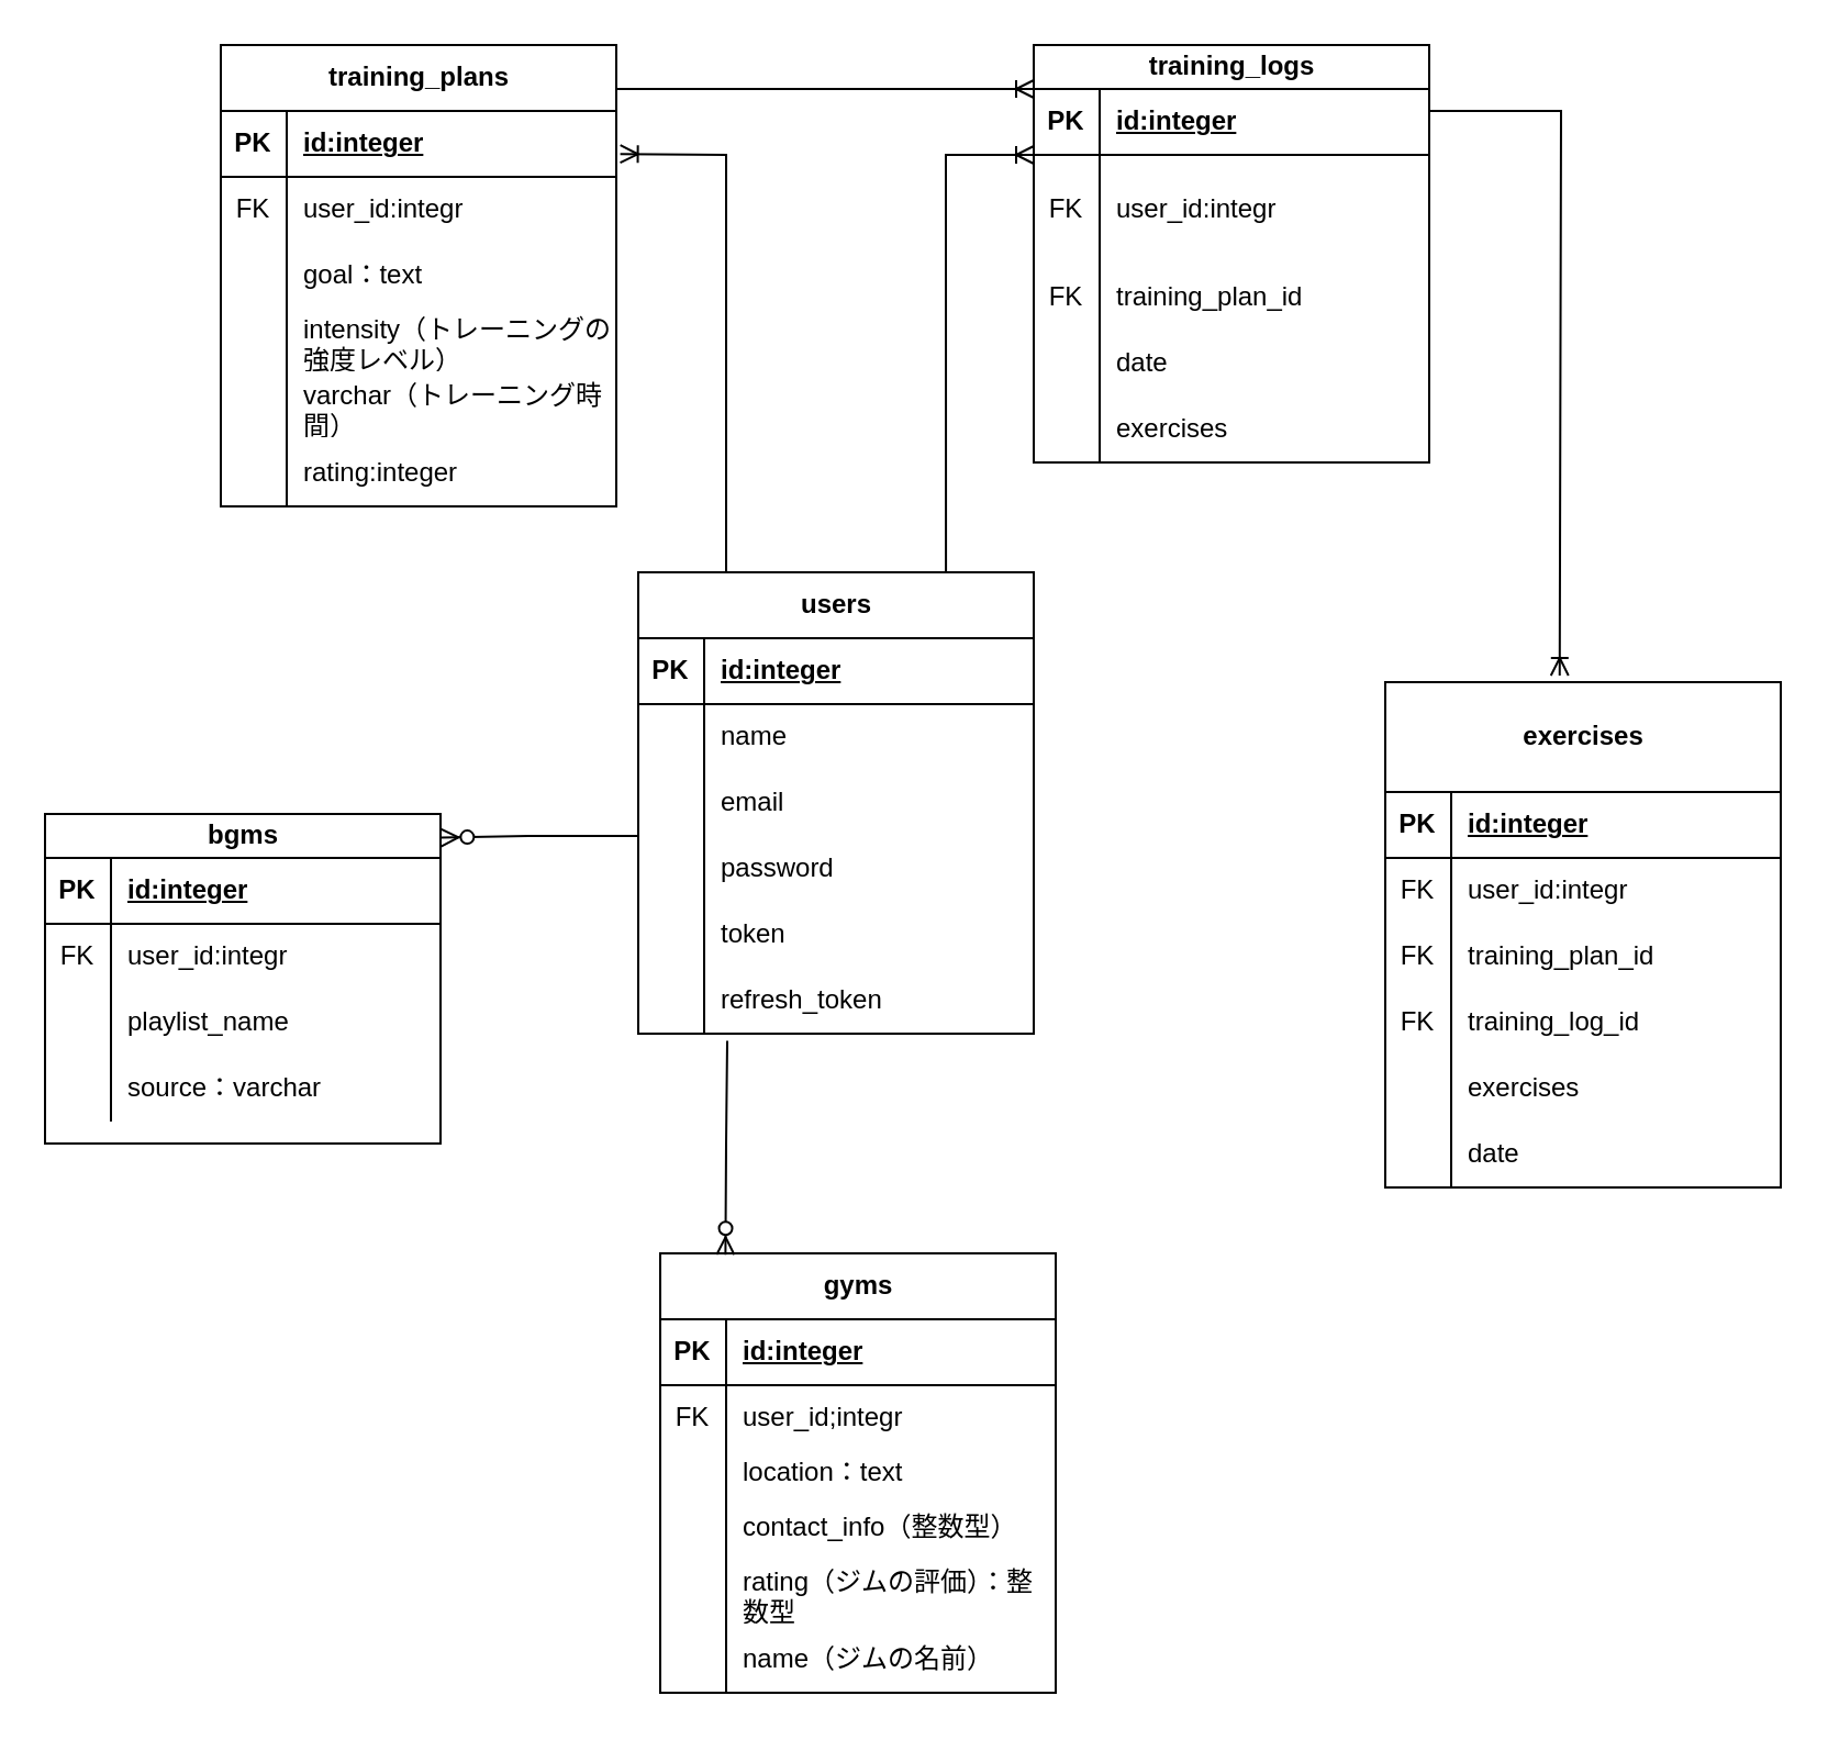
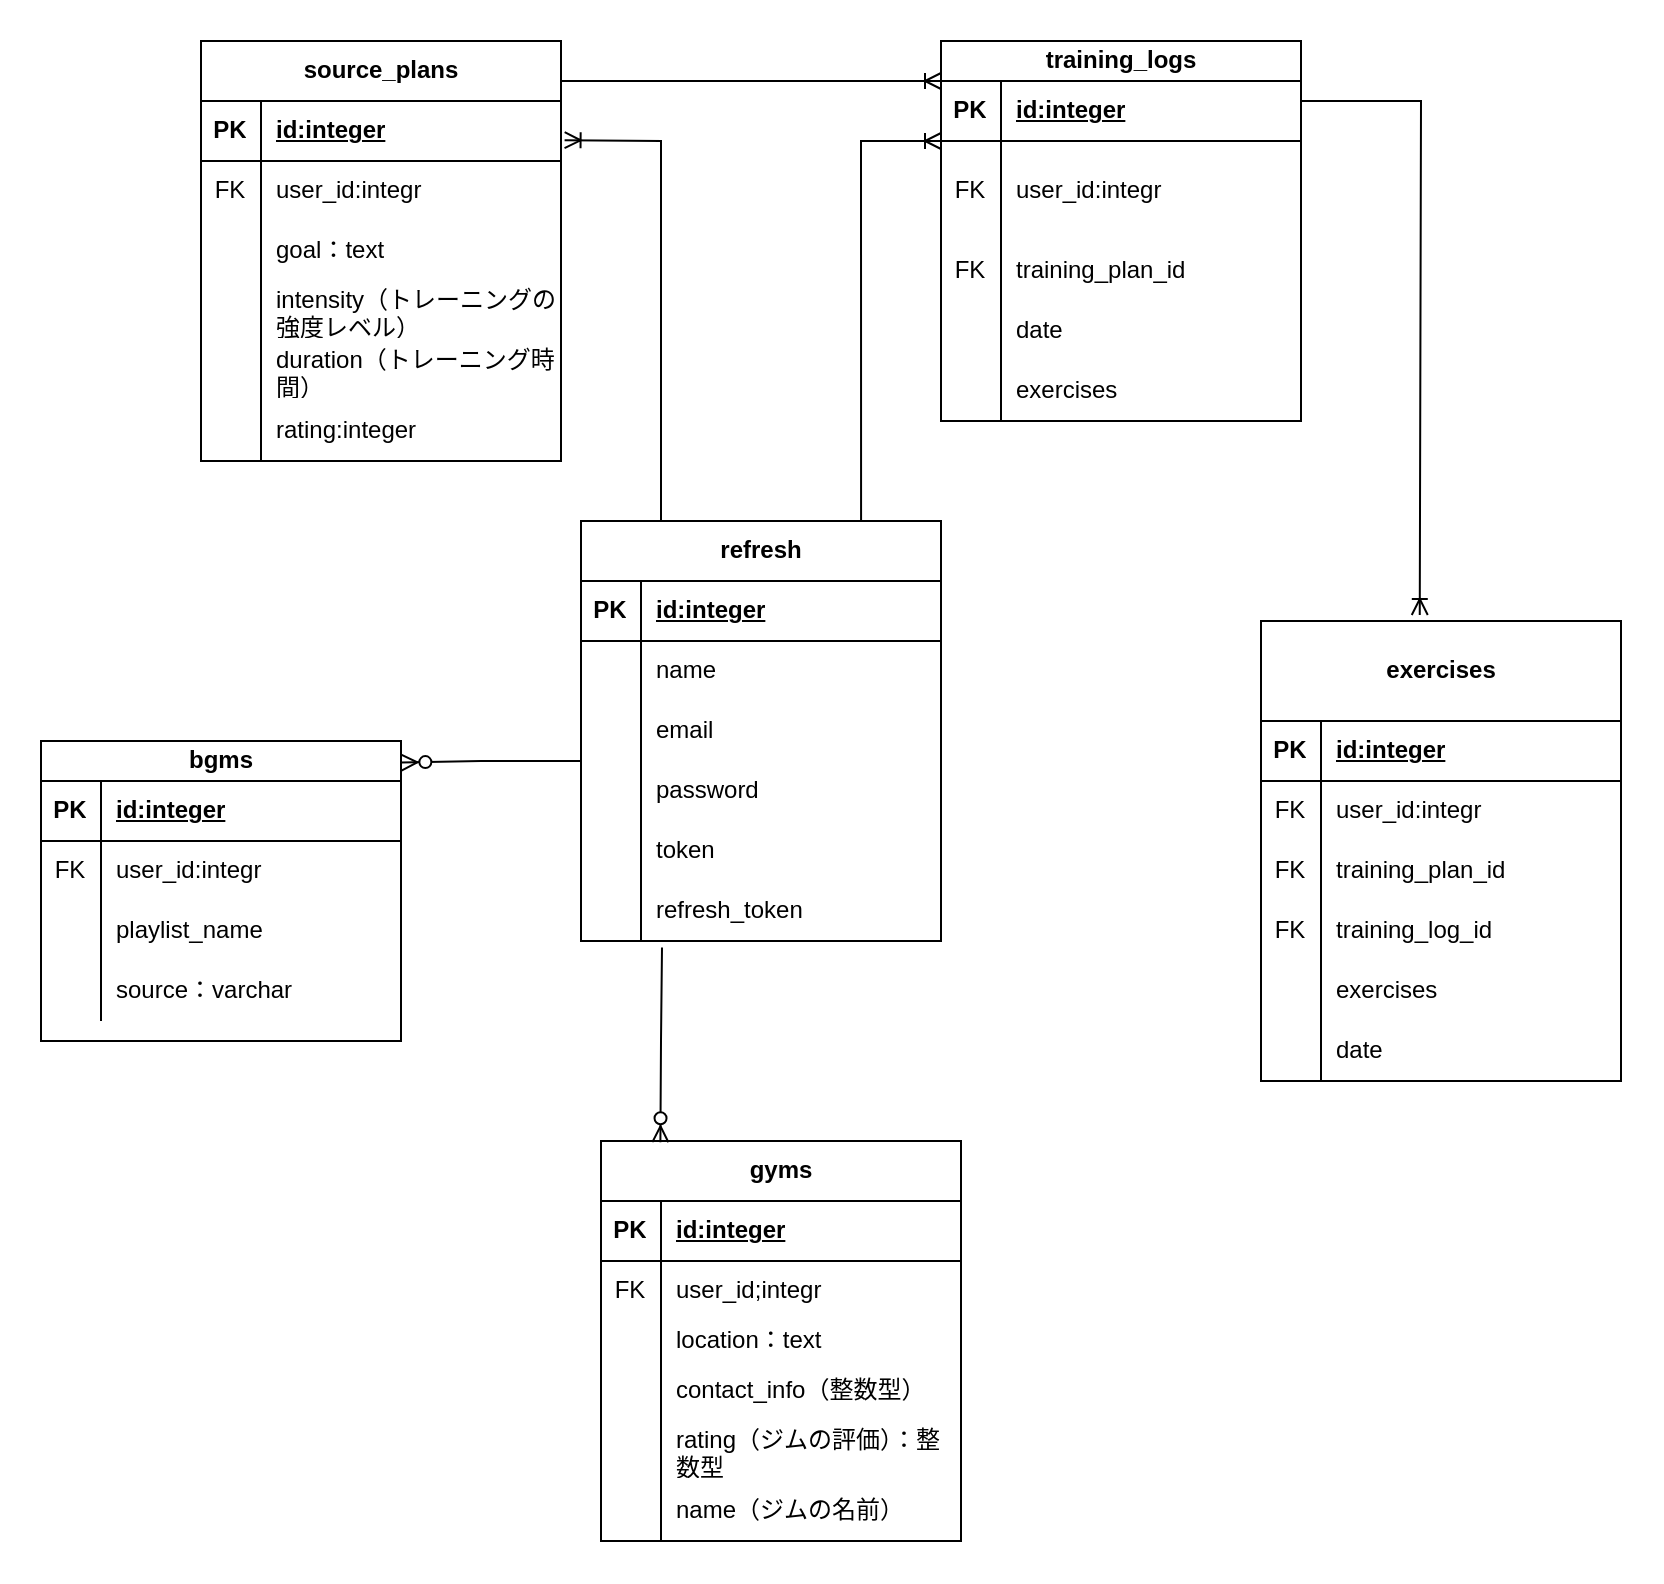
- <mxCell id="21" value="training_plans" style="shape=table;startSize=30;container=1;collapsible=1;childLayout=tableLayout;fixedRows=1;rowLines=0;fontStyle=1;align=center;resizeLast=1;html=1;" parent="1" vertex="1"><mxGeometry x="100" y="20" width="180" height="210" as="geometry" /></mxCell>
+ <mxCell id="21" value="source_plans" style="shape=table;startSize=30;container=1;collapsible=1;childLayout=tableLayout;fixedRows=1;rowLines=0;fontStyle=1;align=center;resizeLast=1;html=1;" parent="1" vertex="1"><mxGeometry x="100" y="20" width="180" height="210" as="geometry" /></mxCell>
- <mxCell id="36" value="varchar（トレーニング時間）" style="shape=partialRectangle;connectable=0;fillColor=none;top=0;left=0;bottom=0;right=0;align=left;spacingLeft=6;overflow=hidden;whiteSpace=wrap;html=1;" parent="34" vertex="1"><mxGeometry x="30" width="150" height="30" as="geometry"><mxRectangle width="150" height="30" as="alternateBounds" /></mxGeometry></mxCell>
+ <mxCell id="36" value="duration（トレーニング時間）" style="shape=partialRectangle;connectable=0;fillColor=none;top=0;left=0;bottom=0;right=0;align=left;spacingLeft=6;overflow=hidden;whiteSpace=wrap;html=1;" parent="34" vertex="1"><mxGeometry x="30" width="150" height="30" as="geometry"><mxRectangle width="150" height="30" as="alternateBounds" /></mxGeometry></mxCell>
- <mxCell id="56" value="users" style="shape=table;startSize=30;container=1;collapsible=1;childLayout=tableLayout;fixedRows=1;rowLines=0;fontStyle=1;align=center;resizeLast=1;html=1;" parent="1" vertex="1"><mxGeometry x="290" y="260" width="180" height="210" as="geometry" /></mxCell>
+ <mxCell id="56" value="refresh" style="shape=table;startSize=30;container=1;collapsible=1;childLayout=tableLayout;fixedRows=1;rowLines=0;fontStyle=1;align=center;resizeLast=1;html=1;" parent="1" vertex="1"><mxGeometry x="290" y="260" width="180" height="210" as="geometry" /></mxCell>
